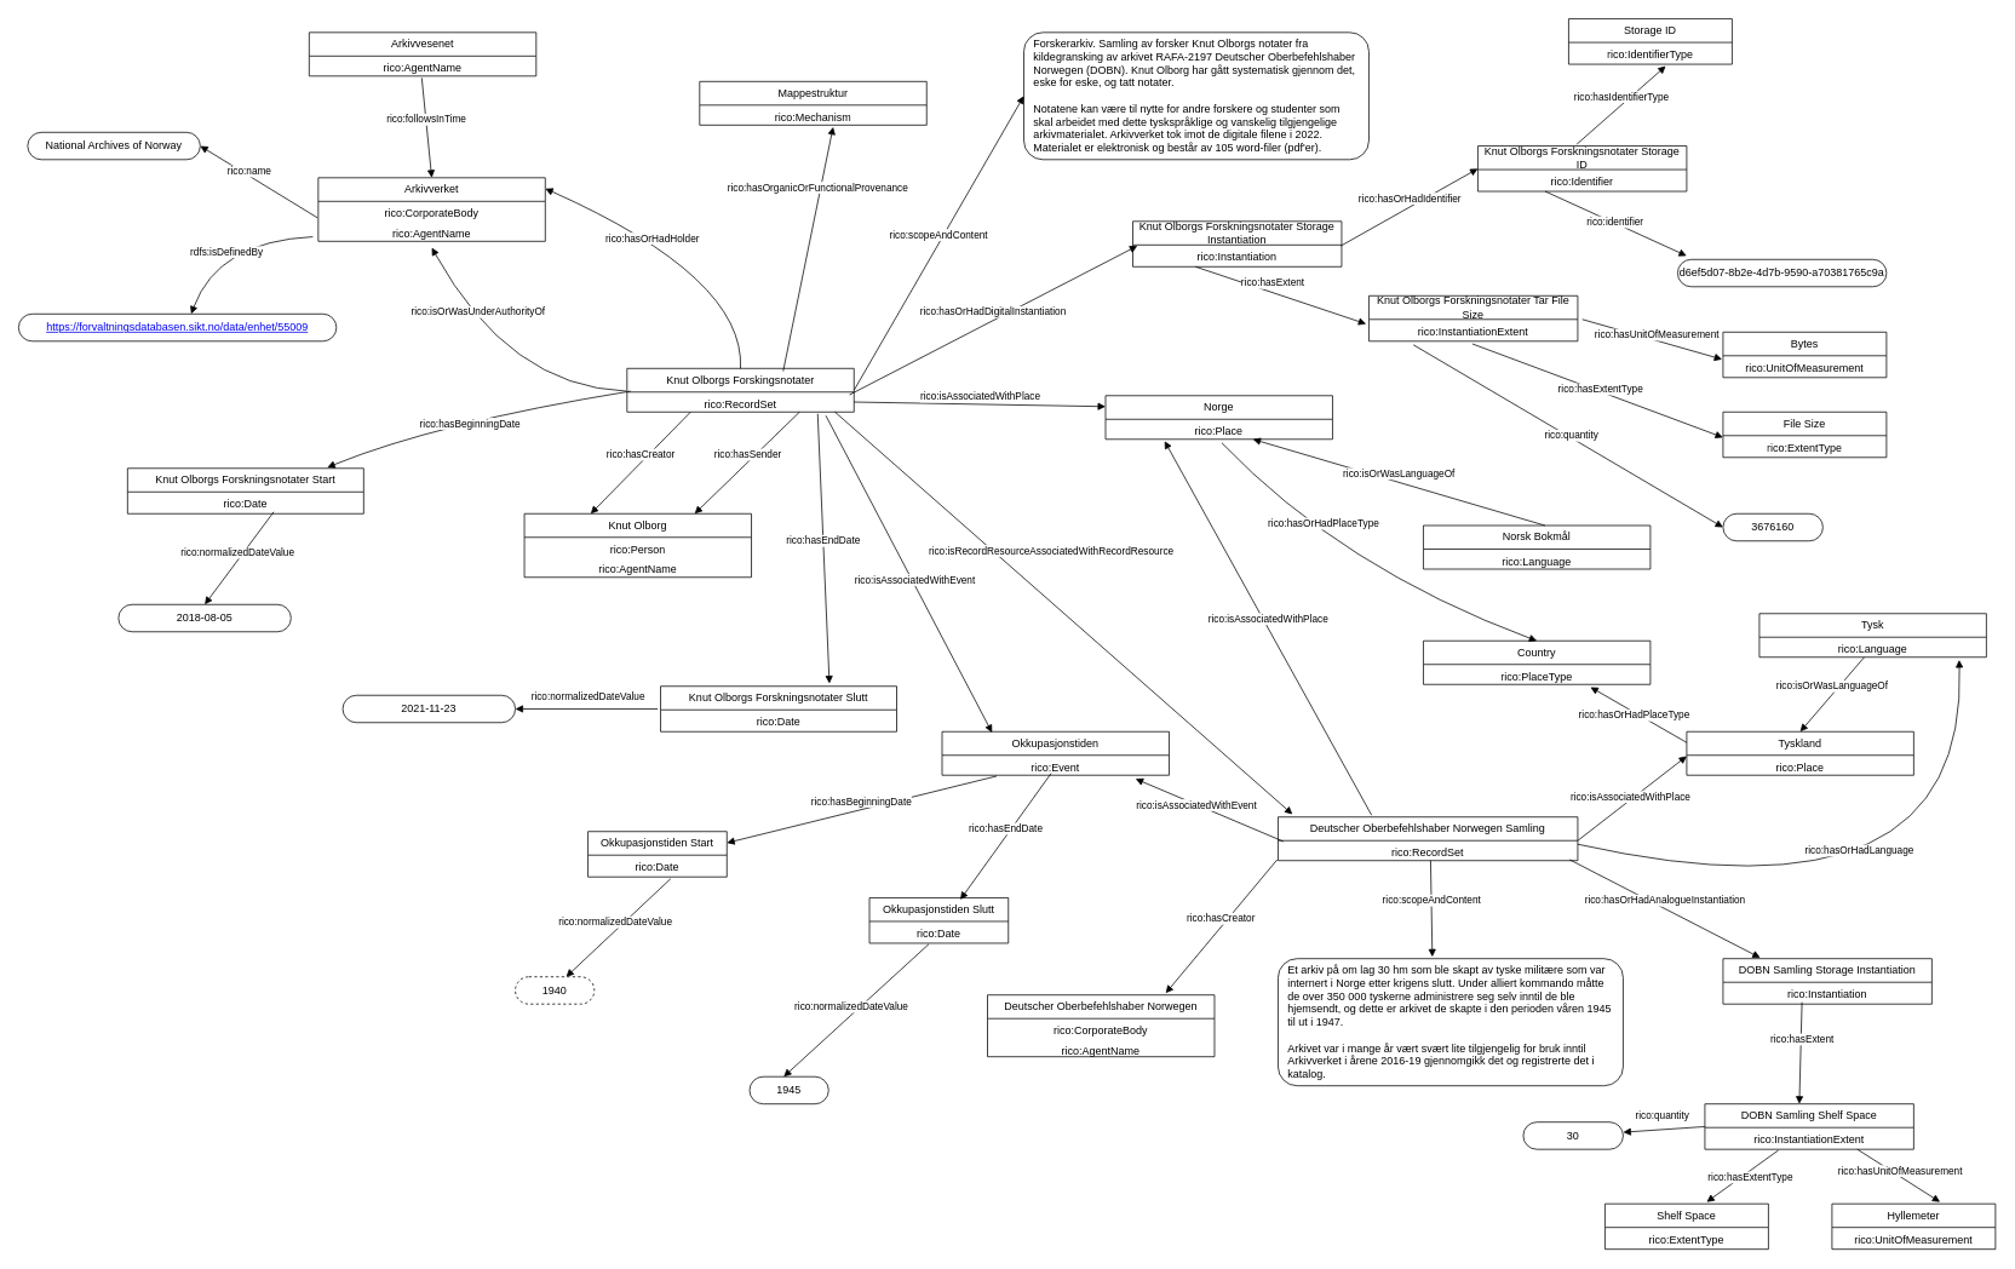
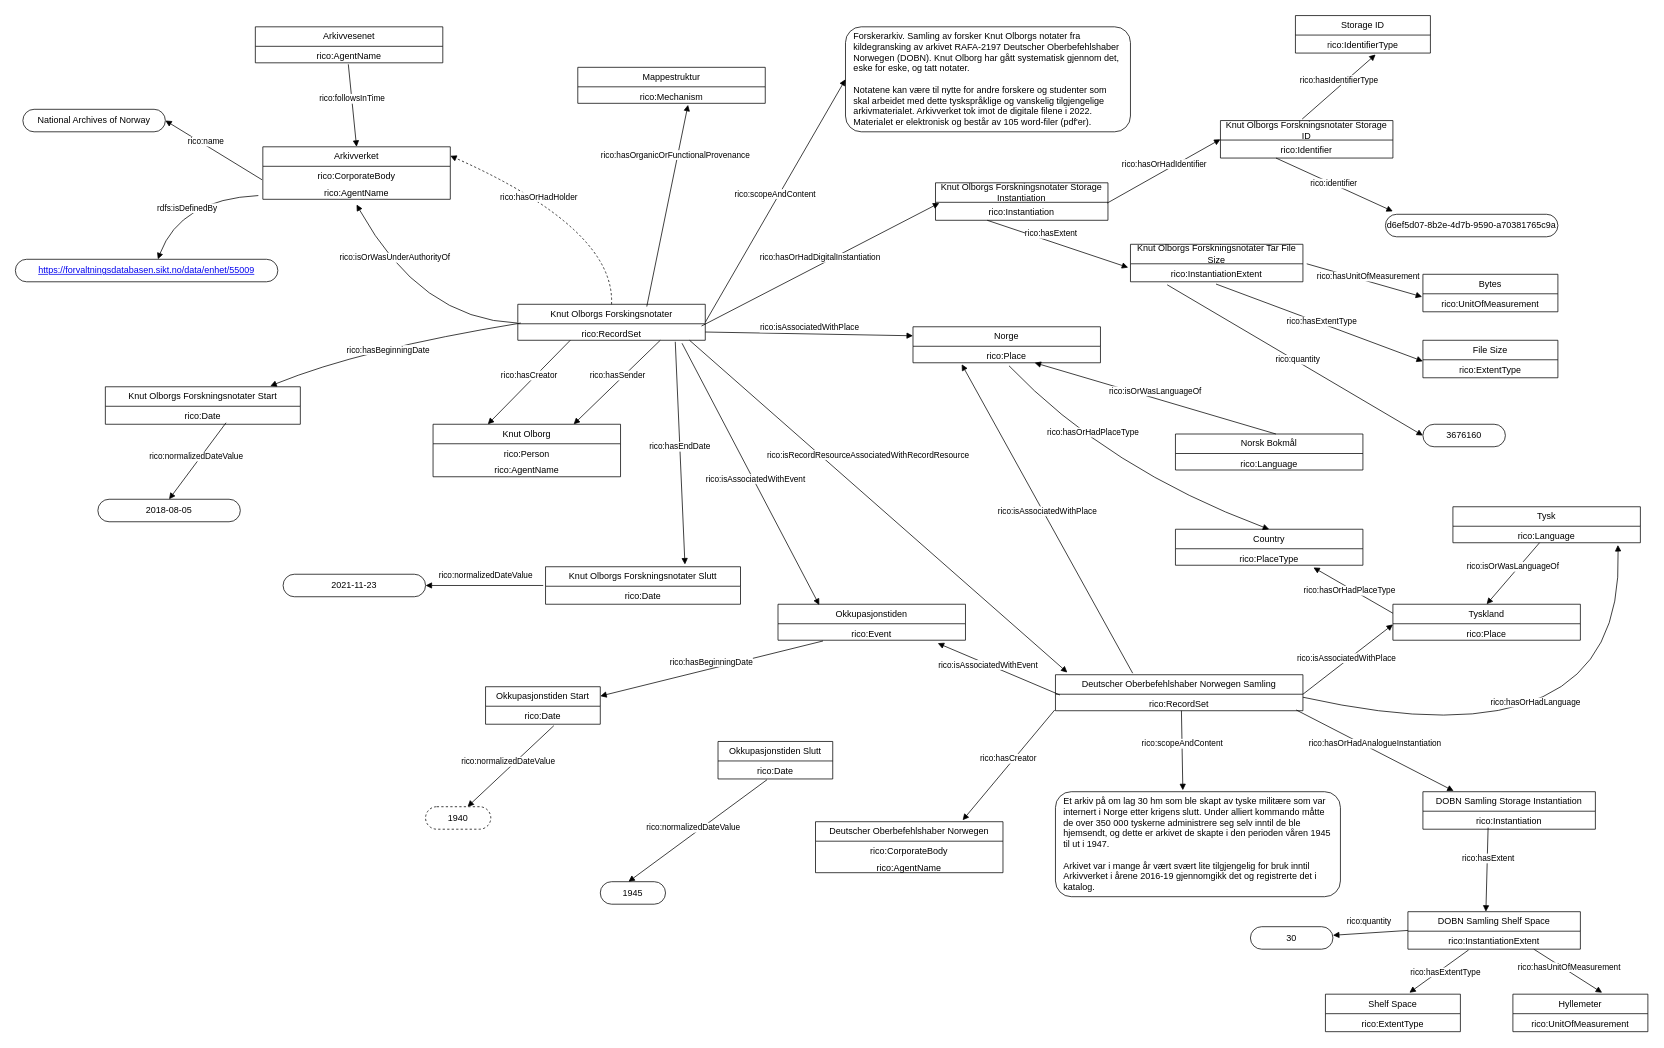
- <mxCell id="30" value="rico:hasOrHadHolder" style="html=1;verticalAlign=bottom;endArrow=block;curved=1;rounded=0;entryX=1;entryY=0.171;entryDx=0;entryDy=0;entryPerimeter=0;exitX=0.5;exitY=0;exitDx=0;exitDy=0;" parent="1" source="2" target="24" edge="1"><mxGeometry x="0.213" y="10" width="80" relative="1" as="geometry"><mxPoint x="800" y="395" as="sourcePoint" /><mxPoint x="741" y="485" as="targetPoint" /><Array as="points"><mxPoint x="820" y="305" /></Array><mxPoint as="offset" /></mxGeometry></mxCell>
+ <mxCell id="30" value="rico:hasOrHadHolder" style="html=1;verticalAlign=bottom;endArrow=block;curved=1;rounded=0;entryX=1;entryY=0.171;entryDx=0;entryDy=0;entryPerimeter=0;exitX=0.5;exitY=0;exitDx=0;exitDy=0;dashed=1;" parent="1" source="2" target="24" edge="1"><mxGeometry x="0.213" y="10" width="80" relative="1" as="geometry"><mxPoint x="800" y="395" as="sourcePoint" /><mxPoint x="741" y="485" as="targetPoint" /><Array as="points"><mxPoint x="820" y="305" /></Array><mxPoint as="offset" /></mxGeometry></mxCell>
- <mxCell id="107" value="rico:hasEndDate" style="html=1;verticalAlign=bottom;endArrow=block;curved=0;rounded=0;exitX=0.48;exitY=0.909;exitDx=0;exitDy=0;exitPerimeter=0;entryX=0.654;entryY=0.04;entryDx=0;entryDy=0;entryPerimeter=0;" parent="1" source="12" target="103" edge="1"><mxGeometry x="0.002" width="80" relative="1" as="geometry"><mxPoint x="1137" y="915" as="sourcePoint" /><mxPoint x="1214" y="1224" as="targetPoint" /><mxPoint as="offset" /></mxGeometry></mxCell>
- <mxCell id="105" value="&lt;div style=&quot;text-align: left;&quot;&gt;1945&lt;/div&gt;" style="html=1;whiteSpace=wrap;perimeterSpacing=0;rounded=1;labelPadding=0;spacingLeft=0;arcSize=50;" parent="1" vertex="1"><mxGeometry x="825" y="1185" width="87" height="30" as="geometry" /></mxCell>
+ <mxCell id="105" value="&lt;div style=&quot;text-align: left;&quot;&gt;1945&lt;/div&gt;" style="html=1;whiteSpace=wrap;perimeterSpacing=0;rounded=1;labelPadding=0;spacingLeft=0;arcSize=50;" parent="1" vertex="1"><mxGeometry x="800" y="1175" width="87" height="30" as="geometry" /></mxCell>
- <mxCell id="101" value="30" style="html=1;whiteSpace=wrap;perimeterSpacing=0;rounded=1;labelPadding=0;spacingLeft=0;arcSize=50;" parent="1" vertex="1"><mxGeometry x="1677" y="1235" width="110" height="30" as="geometry" /></mxCell>
+ <mxCell id="101" value="30" style="html=1;whiteSpace=wrap;perimeterSpacing=0;rounded=1;labelPadding=0;spacingLeft=0;arcSize=50;" parent="1" vertex="1"><mxGeometry x="1667" y="1235" width="110" height="30" as="geometry" /></mxCell>
